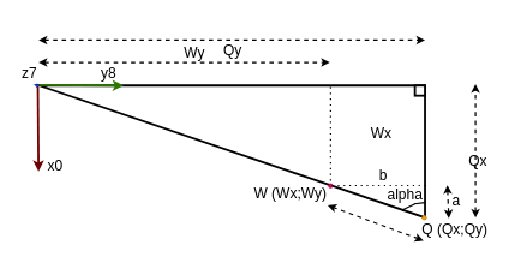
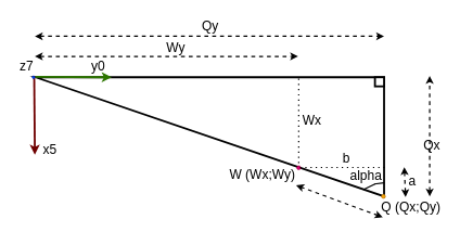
- <mxCell id="22" value="Qy" style="text;html=1;align=center;verticalAlign=middle;resizable=0;points=[];autosize=1;strokeColor=none;fillColor=none;fontSize=20;fontColor=#000000;" vertex="1" parent="1"><mxGeometry x="299.5" y="50" width="44" height="36" as="geometry" /></mxCell>
+ <mxCell id="22" value="Qy" style="text;html=1;align=center;verticalAlign=middle;resizable=0;points=[];autosize=1;strokeColor=none;fillColor=none;fontSize=20;fontColor=#000000;" vertex="1" parent="1"><mxGeometry x="299.5" y="20" width="44" height="36" as="geometry" /></mxCell>
- <mxCell id="10" value="y8" style="text;html=1;align=center;verticalAlign=middle;resizable=0;points=[];autosize=1;strokeColor=none;fillColor=none;fontSize=20;fontColor=#000000;" vertex="1" parent="1"><mxGeometry x="130" y="80" width="40" height="40" as="geometry" /></mxCell>
+ <mxCell id="10" value="y0" style="text;html=1;align=center;verticalAlign=middle;resizable=0;points=[];autosize=1;strokeColor=none;fillColor=none;fontSize=20;fontColor=#000000;" vertex="1" parent="1"><mxGeometry x="130" y="80" width="40" height="40" as="geometry" /></mxCell>
- <mxCell id="25" value="Wx" style="text;html=1;align=center;verticalAlign=middle;resizable=0;points=[];autosize=1;strokeColor=none;fillColor=none;fontSize=20;fontColor=#000000;" vertex="1" parent="1"><mxGeometry x="504" y="166" width="47" height="36" as="geometry" /></mxCell>
+ <mxCell id="25" value="Wx" style="text;html=1;align=center;verticalAlign=middle;resizable=0;points=[];autosize=1;strokeColor=none;fillColor=none;fontSize=20;fontColor=#000000;" vertex="1" parent="1"><mxGeometry x="454" y="166" width="47" height="36" as="geometry" /></mxCell>
- <mxCell id="8" value="x0" style="text;html=1;align=center;verticalAlign=middle;resizable=0;points=[];autosize=1;strokeColor=none;fillColor=none;fontSize=20;fontColor=#000000;" vertex="1" parent="1"><mxGeometry x="56" y="208" width="40" height="40" as="geometry" /></mxCell>
+ <mxCell id="8" value="x5" style="text;html=1;align=center;verticalAlign=middle;resizable=0;points=[];autosize=1;strokeColor=none;fillColor=none;fontSize=20;fontColor=#000000;" vertex="1" parent="1"><mxGeometry x="56" y="208" width="40" height="40" as="geometry" /></mxCell>
